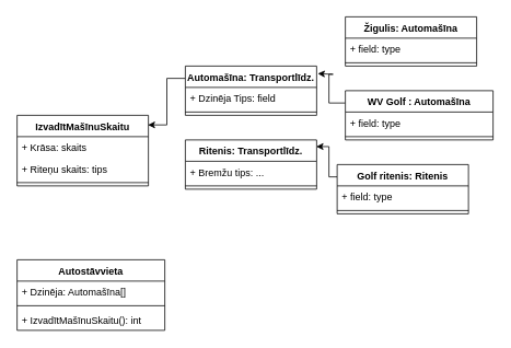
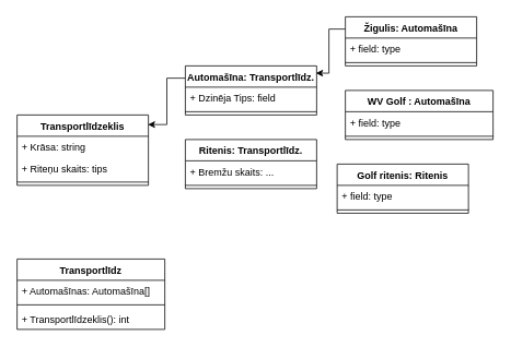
+ <mxCell id="13" style="edgeStyle=orthogonalEdgeStyle;rounded=0;orthogonalLoop=1;jettySize=auto;html=1;exitX=0;exitY=0.25;exitDx=0;exitDy=0;entryX=0.995;entryY=0.148;entryDx=0;entryDy=0;entryPerimeter=0;" edge="1" parent="1" source="14" target="7"><mxGeometry relative="1" as="geometry" /></mxCell>
- <mxCell id="17" style="edgeStyle=orthogonalEdgeStyle;rounded=0;orthogonalLoop=1;jettySize=auto;html=1;exitX=0;exitY=0.25;exitDx=0;exitDy=0;entryX=1.009;entryY=0.154;entryDx=0;entryDy=0;entryPerimeter=0;" edge="1" parent="1" source="18" target="7"><mxGeometry relative="1" as="geometry" /></mxCell>
- <mxCell id="2" value="IzvadītMašīnuSkaitu" style="swimlane;fontStyle=1;align=center;verticalAlign=top;childLayout=stackLayout;horizontal=1;startSize=26;horizontalStack=0;resizeParent=1;resizeParentMax=0;resizeLast=0;collapsible=1;marginBottom=0;" vertex="1" parent="1"><mxGeometry x="20" y="140" width="160" height="86" as="geometry" /></mxCell>
+ <mxCell id="2" value="Transportlīdzeklis" style="swimlane;fontStyle=1;align=center;verticalAlign=top;childLayout=stackLayout;horizontal=1;startSize=26;horizontalStack=0;resizeParent=1;resizeParentMax=0;resizeLast=0;collapsible=1;marginBottom=0;" vertex="1" parent="1"><mxGeometry x="20" y="140" width="160" height="86" as="geometry" /></mxCell>
- <mxCell id="3" value="+ Krāsa: skaits" style="text;strokeColor=none;fillColor=none;align=left;verticalAlign=top;spacingLeft=4;spacingRight=4;overflow=hidden;rotatable=0;points=[[0,0.5],[1,0.5]];portConstraint=eastwest;" vertex="1" parent="2"><mxGeometry y="26" width="160" height="26" as="geometry" /></mxCell>
+ <mxCell id="3" value="+ Krāsa: string" style="text;strokeColor=none;fillColor=none;align=left;verticalAlign=top;spacingLeft=4;spacingRight=4;overflow=hidden;rotatable=0;points=[[0,0.5],[1,0.5]];portConstraint=eastwest;" vertex="1" parent="2"><mxGeometry y="26" width="160" height="26" as="geometry" /></mxCell>
- <mxCell id="21" style="edgeStyle=orthogonalEdgeStyle;rounded=0;orthogonalLoop=1;jettySize=auto;html=1;exitX=0;exitY=0.25;exitDx=0;exitDy=0;entryX=0.998;entryY=0.135;entryDx=0;entryDy=0;entryPerimeter=0;" edge="1" parent="1" source="22" target="10"><mxGeometry relative="1" as="geometry"><Array as="points"><mxPoint x="400" y="215" /><mxPoint x="400" y="178" /></Array></mxGeometry></mxCell>
- <mxCell id="11" value="+ Bremžu tips: ..." style="text;strokeColor=none;fillColor=none;align=left;verticalAlign=top;spacingLeft=4;spacingRight=4;overflow=hidden;rotatable=0;points=[[0,0.5],[1,0.5]];portConstraint=eastwest;" vertex="1" parent="10"><mxGeometry y="26" width="160" height="26" as="geometry" /></mxCell>
+ <mxCell id="11" value="+ Bremžu skaits: ..." style="text;strokeColor=none;fillColor=none;align=left;verticalAlign=top;spacingLeft=4;spacingRight=4;overflow=hidden;rotatable=0;points=[[0,0.5],[1,0.5]];portConstraint=eastwest;" vertex="1" parent="10"><mxGeometry y="26" width="160" height="26" as="geometry" /></mxCell>
- <mxCell id="25" value="Autostāvvieta" style="swimlane;fontStyle=1;align=center;verticalAlign=top;childLayout=stackLayout;horizontal=1;startSize=26;horizontalStack=0;resizeParent=1;resizeParentMax=0;resizeLast=0;collapsible=1;marginBottom=0;" vertex="1" parent="1"><mxGeometry x="20" y="316" width="180" height="86" as="geometry" /></mxCell>
+ <mxCell id="25" value="Transportlīdz" style="swimlane;fontStyle=1;align=center;verticalAlign=top;childLayout=stackLayout;horizontal=1;startSize=26;horizontalStack=0;resizeParent=1;resizeParentMax=0;resizeLast=0;collapsible=1;marginBottom=0;" vertex="1" parent="1"><mxGeometry x="20" y="316" width="180" height="86" as="geometry" /></mxCell>
- <mxCell id="26" value="+ Dzinēja: Automašīna[]" style="text;strokeColor=none;fillColor=none;align=left;verticalAlign=top;spacingLeft=4;spacingRight=4;overflow=hidden;rotatable=0;points=[[0,0.5],[1,0.5]];portConstraint=eastwest;" vertex="1" parent="25"><mxGeometry y="26" width="180" height="26" as="geometry" /></mxCell>
+ <mxCell id="26" value="+ Automašīnas: Automašīna[]" style="text;strokeColor=none;fillColor=none;align=left;verticalAlign=top;spacingLeft=4;spacingRight=4;overflow=hidden;rotatable=0;points=[[0,0.5],[1,0.5]];portConstraint=eastwest;" vertex="1" parent="25"><mxGeometry y="26" width="180" height="26" as="geometry" /></mxCell>
- <mxCell id="28" value="+ IzvadītMašīnuSkaitu(): int" style="text;strokeColor=none;fillColor=none;align=left;verticalAlign=top;spacingLeft=4;spacingRight=4;overflow=hidden;rotatable=0;points=[[0,0.5],[1,0.5]];portConstraint=eastwest;" vertex="1" parent="25"><mxGeometry y="60" width="180" height="26" as="geometry" /></mxCell>
+ <mxCell id="28" value="+ Transportlīdzeklis(): int" style="text;strokeColor=none;fillColor=none;align=left;verticalAlign=top;spacingLeft=4;spacingRight=4;overflow=hidden;rotatable=0;points=[[0,0.5],[1,0.5]];portConstraint=eastwest;" vertex="1" parent="25"><mxGeometry y="60" width="180" height="26" as="geometry" /></mxCell>
